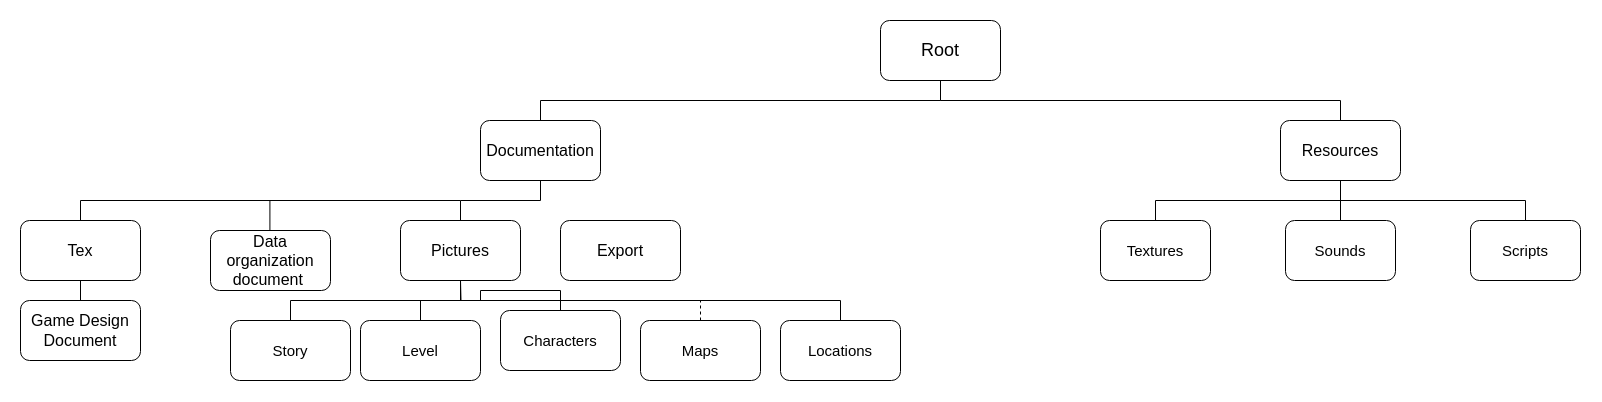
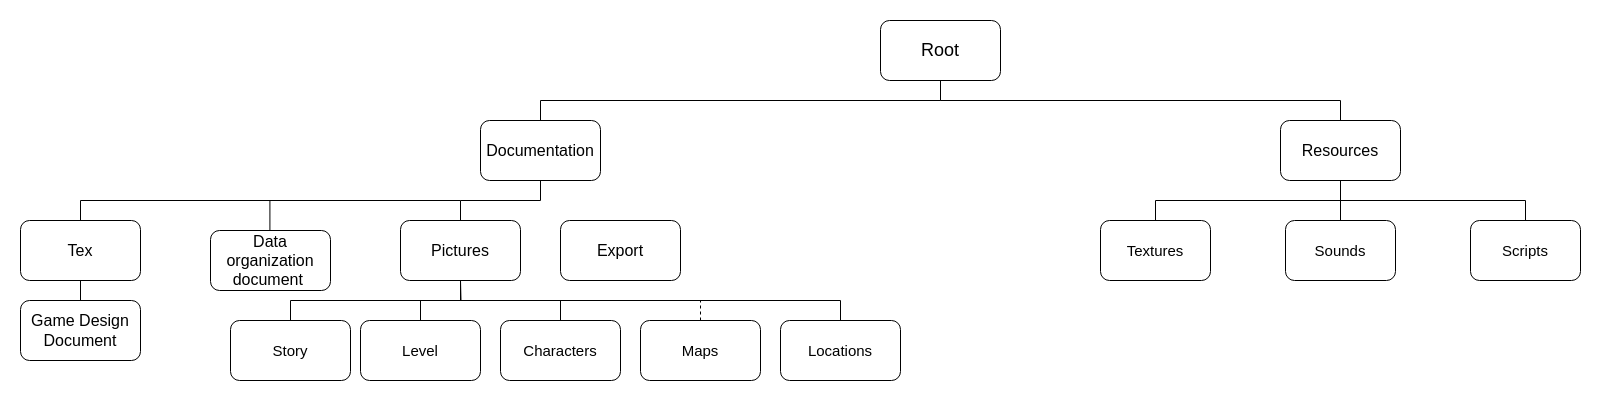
- <mxCell id="15" value="&lt;font&gt;&lt;font style=&quot;font-size: 15px&quot;&gt;Characters&lt;/font&gt;&lt;br&gt;&lt;/font&gt;" style="rounded=1;whiteSpace=wrap;html=1;" parent="1" vertex="1"><mxGeometry x="500" y="310" width="120" height="60" as="geometry" /></mxCell>
+ <mxCell id="15" value="&lt;font&gt;&lt;font style=&quot;font-size: 15px&quot;&gt;Characters&lt;/font&gt;&lt;br&gt;&lt;/font&gt;" style="rounded=1;whiteSpace=wrap;html=1;" parent="1" vertex="1"><mxGeometry x="500" y="320" width="120" height="60" as="geometry" /></mxCell>
